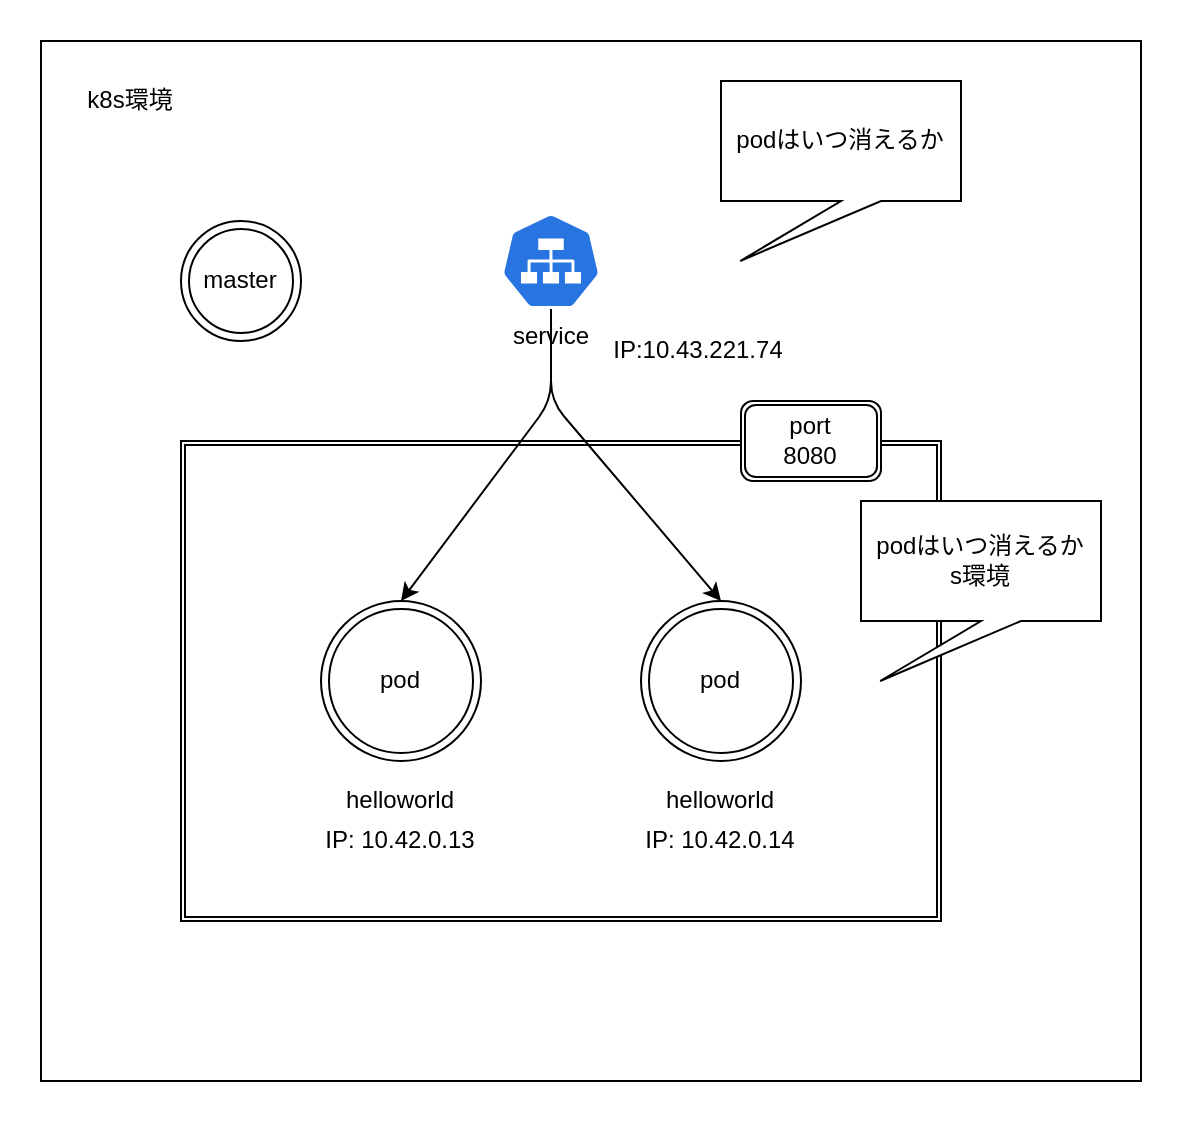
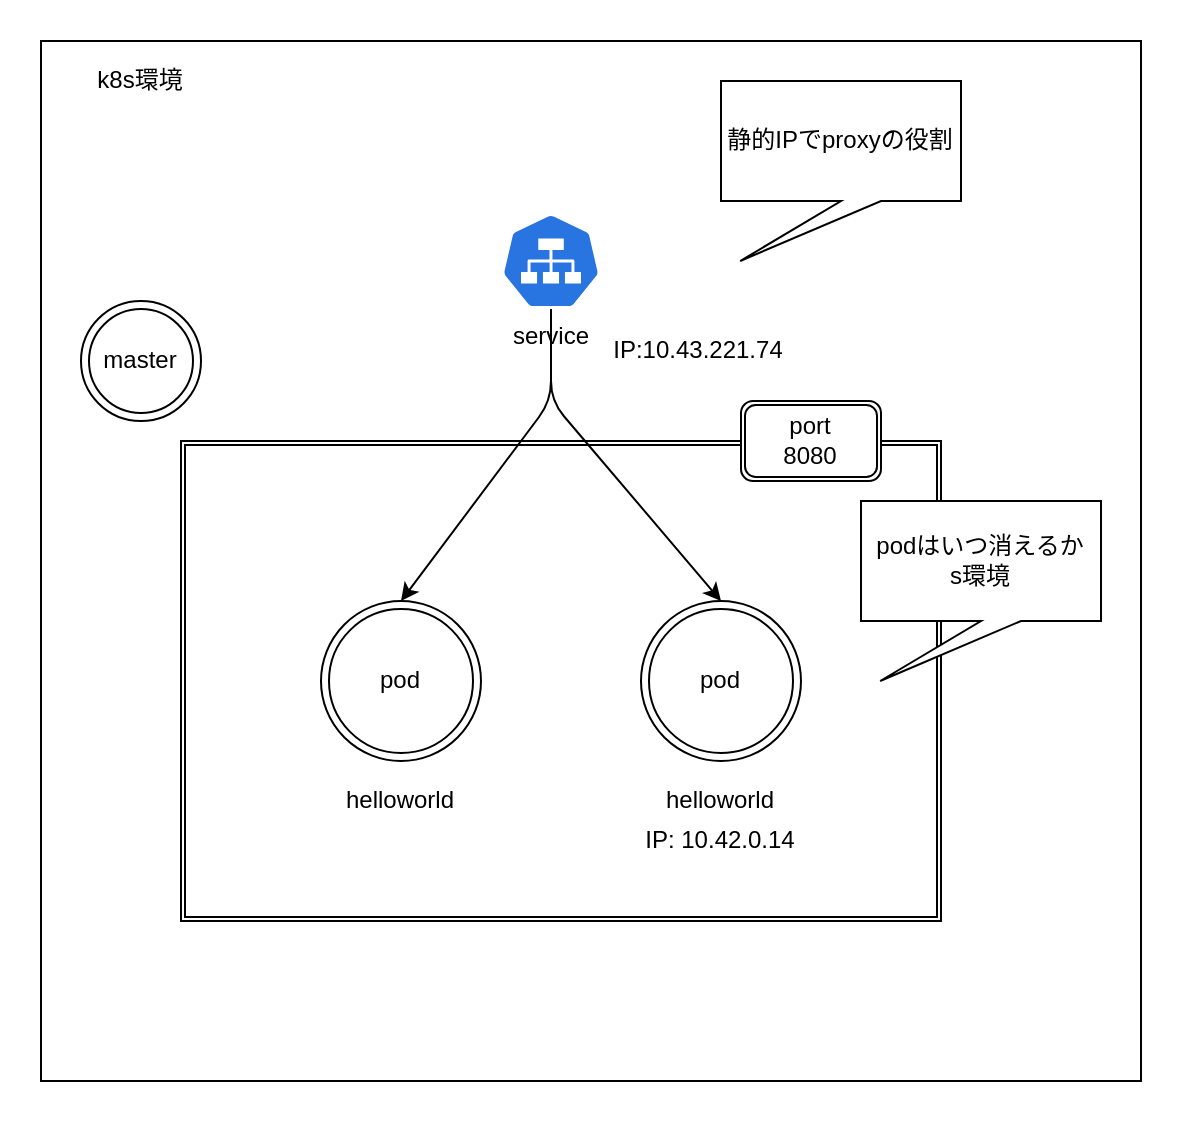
- <mxCell id="9" value="k8s環境" style="text;html=1;strokeColor=none;fillColor=none;align=center;verticalAlign=middle;whiteSpace=wrap;overflow=hidden;" parent="1" vertex="1"><mxGeometry x="25" y="40" width="80" height="20" as="geometry" /></mxCell>
+ <mxCell id="9" value="k8s環境" style="text;html=1;strokeColor=none;fillColor=none;align=center;verticalAlign=middle;whiteSpace=wrap;overflow=hidden;" parent="1" vertex="1"><mxGeometry x="30" y="30" width="80" height="20" as="geometry" /></mxCell>
- <mxCell id="18" value="podはいつ消えるか" style="shape=callout;whiteSpace=wrap;html=1;perimeter=calloutPerimeter;position2=0.08;" vertex="1" parent="1"><mxGeometry x="360" y="40" width="120" height="90" as="geometry" /></mxCell>
+ <mxCell id="18" value="静的IPでproxyの役割" style="shape=callout;whiteSpace=wrap;html=1;perimeter=calloutPerimeter;position2=0.08;" vertex="1" parent="1"><mxGeometry x="360" y="40" width="120" height="90" as="geometry" /></mxCell>
- <mxCell id="10" value="master" style="ellipse;shape=doubleEllipse;whiteSpace=wrap;html=1;aspect=fixed;" parent="1" vertex="1"><mxGeometry x="90" y="110" width="60" height="60" as="geometry" /></mxCell>
+ <mxCell id="10" value="master" style="ellipse;shape=doubleEllipse;whiteSpace=wrap;html=1;aspect=fixed;" parent="1" vertex="1"><mxGeometry x="40" y="150" width="60" height="60" as="geometry" /></mxCell>
- <mxCell id="11" value="IP:&amp;nbsp;10.42.0.13" style="text;html=1;strokeColor=none;fillColor=none;align=center;verticalAlign=middle;whiteSpace=wrap;overflow=hidden;" parent="1" vertex="1"><mxGeometry x="160" y="410" width="80" height="20" as="geometry" /></mxCell>
